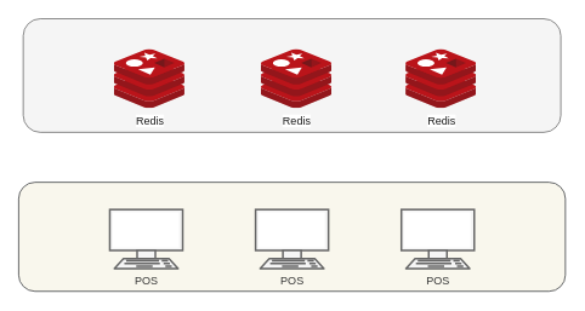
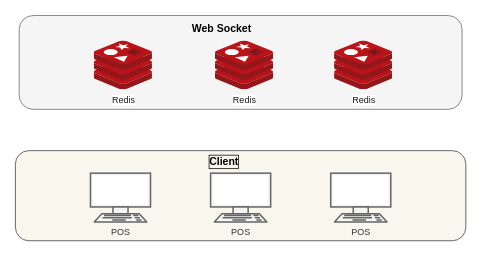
+ <mxCell id="12" value="&lt;b&gt;&lt;font style=&quot;font-size: 14px;&quot;&gt;Web Socket&lt;/font&gt;&lt;/b&gt;" style="text;html=1;strokeColor=none;fillColor=none;align=center;verticalAlign=middle;whiteSpace=wrap;rounded=1;" vertex="1" parent="7"><mxGeometry x="220" y="2.593" width="100" height="31.25" as="geometry" /></mxCell>
+ <mxCell id="3" value="&lt;b style=&quot;font-size: 14px;&quot;&gt;Client&lt;/b&gt;" style="text;html=1;strokeColor=none;fillColor=none;align=center;verticalAlign=middle;whiteSpace=wrap;rounded=1;fontSize=14;labelBorderColor=default;" vertex="1" parent="1"><mxGeometry x="269.875" y="200" width="55.733" height="30" as="geometry" /></mxCell>
